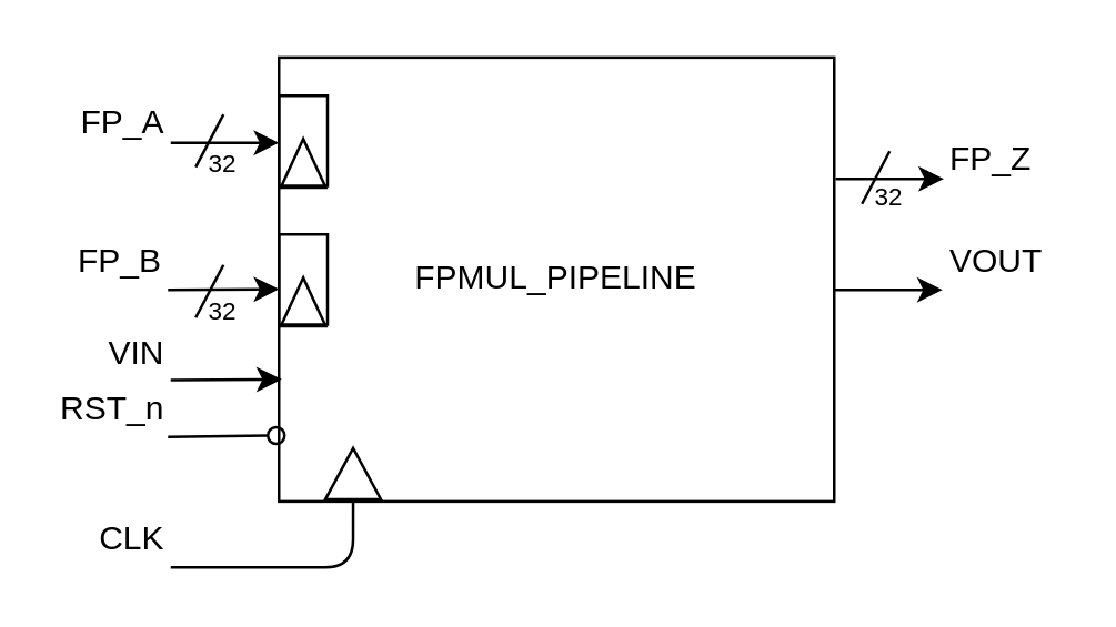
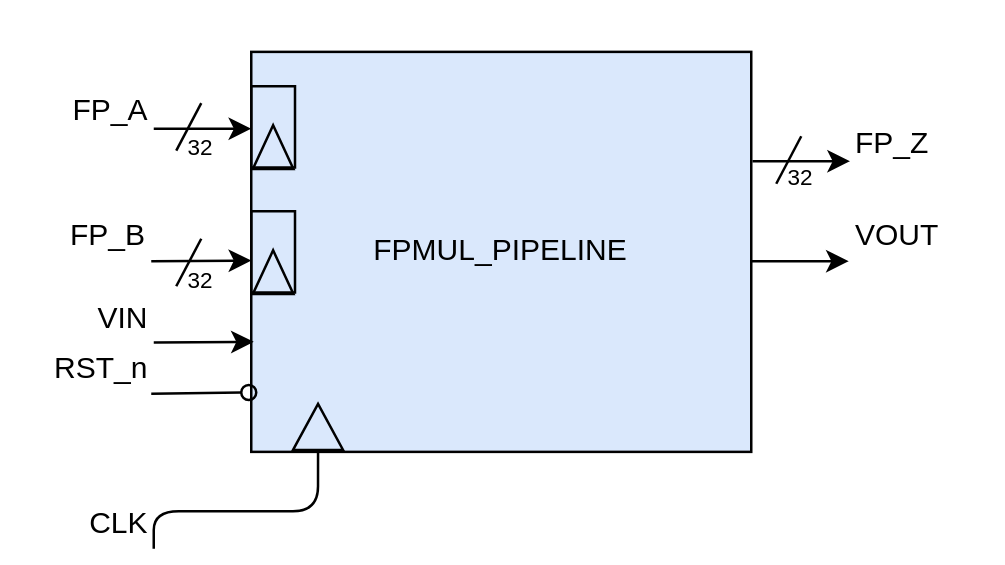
- <mxCell id="2" value="FPMUL_PIPELINE" style="rounded=0;whiteSpace=wrap;html=1;" vertex="1" parent="1"><mxGeometry x="100" y="20.25" width="200" height="160" as="geometry" /></mxCell>
+ <mxCell id="2" value="FPMUL_PIPELINE" style="rounded=0;whiteSpace=wrap;html=1;fillColor=#dae8fc;" vertex="1" parent="1"><mxGeometry x="100" y="20.25" width="200" height="160" as="geometry" /></mxCell>
- <mxCell id="19" value="CLK" style="text;html=1;strokeColor=none;fillColor=none;align=right;verticalAlign=middle;whiteSpace=wrap;rounded=0;" vertex="1" parent="1"><mxGeometry x="21" y="184" width="40" height="20" as="geometry" /></mxCell>
+ <mxCell id="19" value="CLK" style="text;html=1;strokeColor=none;fillColor=none;align=right;verticalAlign=middle;whiteSpace=wrap;rounded=0;" vertex="1" parent="1"><mxGeometry x="21" y="199" width="40" height="20" as="geometry" /></mxCell>
